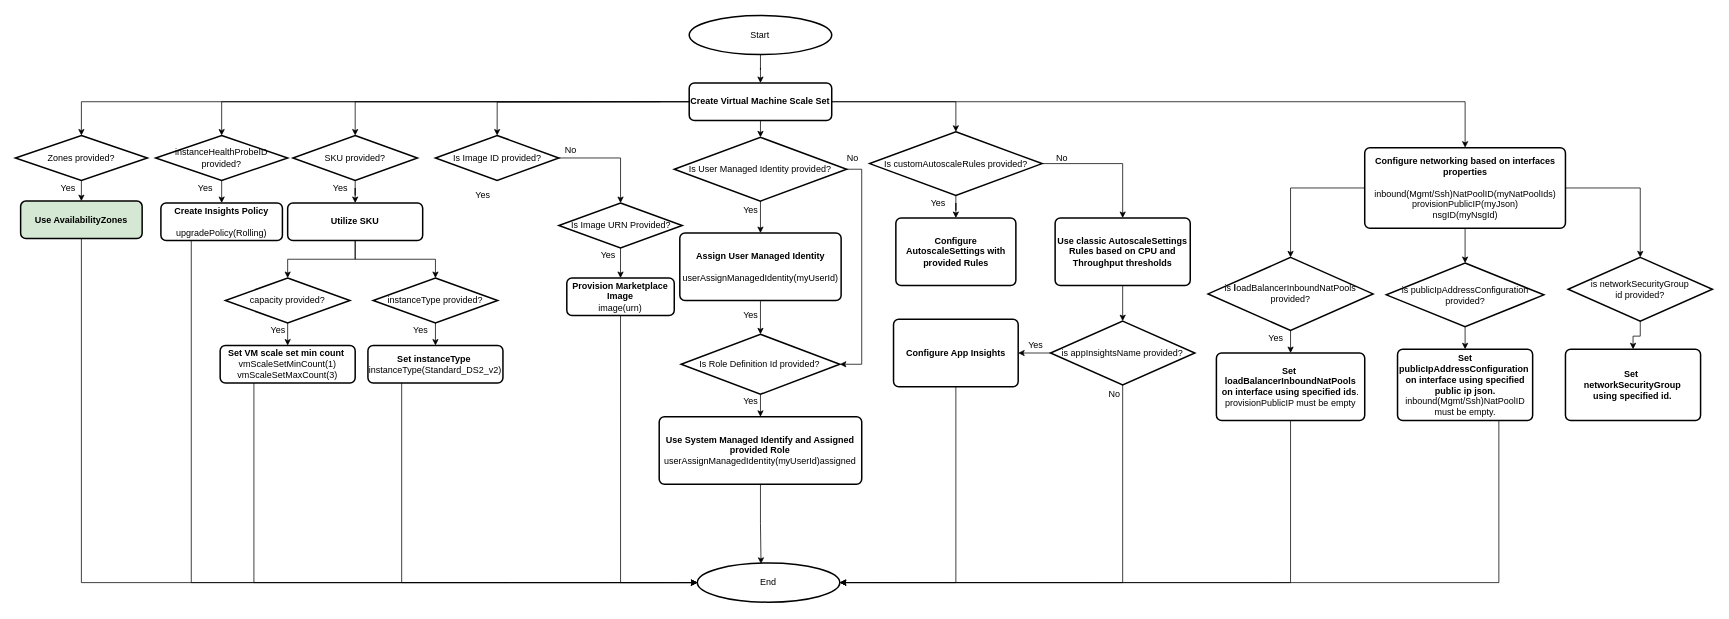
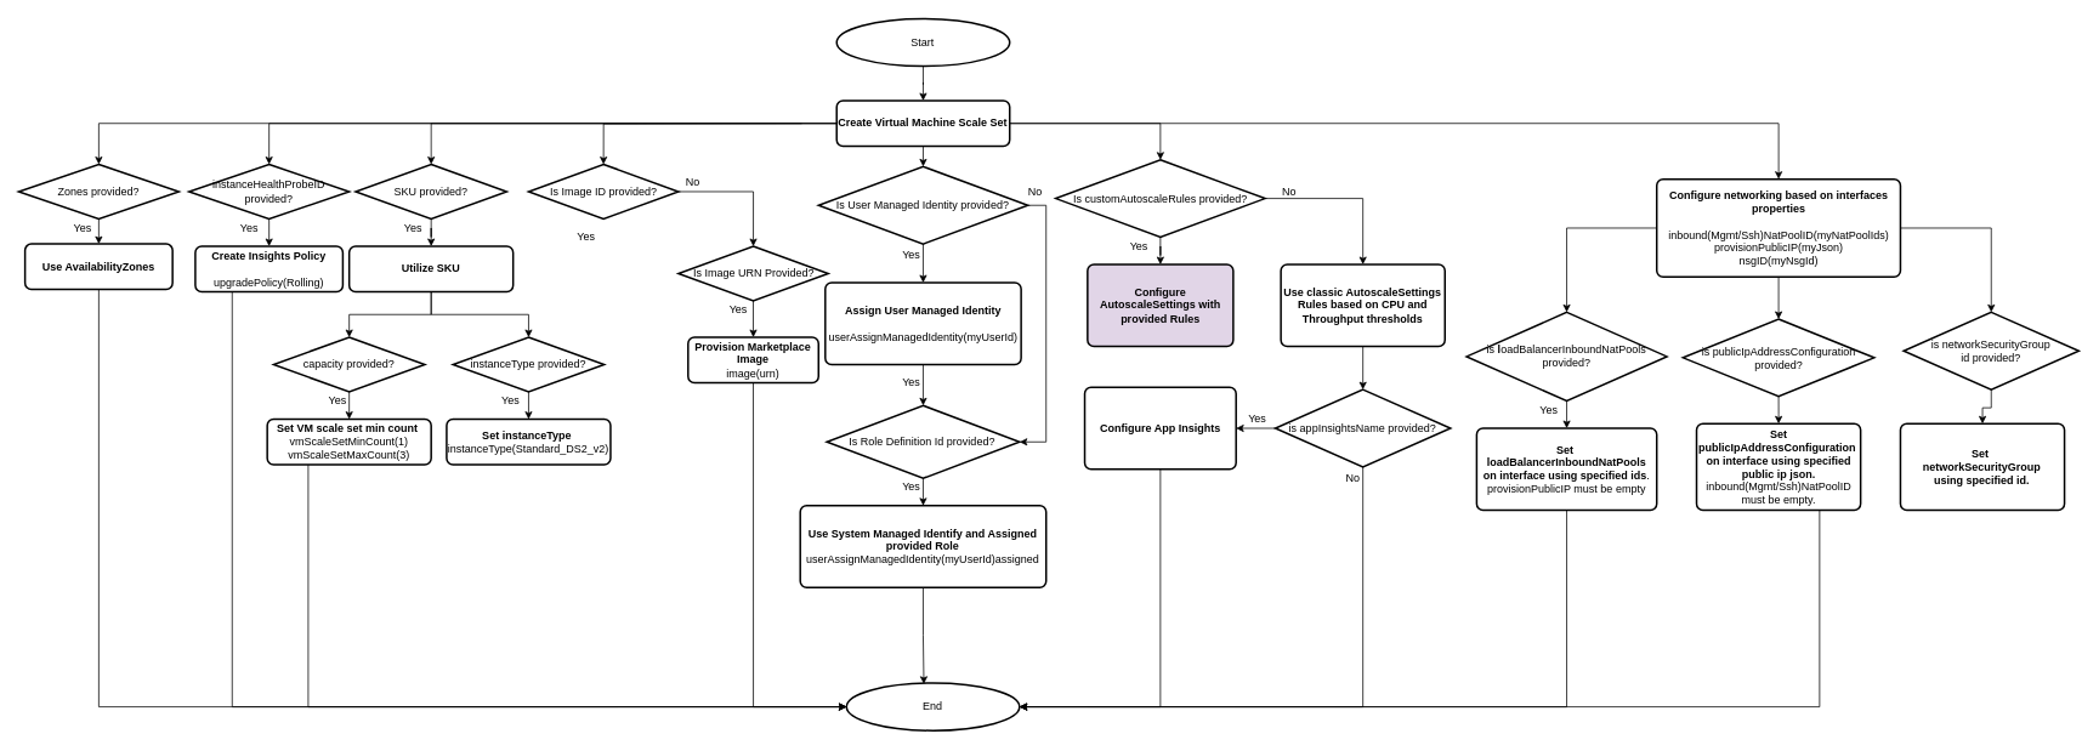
- <mxCell id="76" value="&lt;b&gt;Use AvailabilityZones&lt;/b&gt;" style="rounded=1;whiteSpace=wrap;html=1;absoluteArcSize=1;arcSize=14;strokeWidth=2;fillColor=#d5e8d4;" vertex="1" parent="1"><mxGeometry x="27" y="267.5" width="162" height="50" as="geometry" /></mxCell>
+ <mxCell id="76" value="&lt;b&gt;Use AvailabilityZones&lt;/b&gt;" style="rounded=1;whiteSpace=wrap;html=1;absoluteArcSize=1;arcSize=14;strokeWidth=2;" vertex="1" parent="1"><mxGeometry x="27" y="267.5" width="162" height="50" as="geometry" /></mxCell>
- <mxCell id="58" value="&lt;b&gt;Configure AutoscaleSettings with provided Rules&lt;/b&gt;" style="rounded=1;whiteSpace=wrap;html=1;absoluteArcSize=1;arcSize=14;strokeWidth=2;" vertex="1" parent="1"><mxGeometry x="1193.8" y="290" width="160" height="90" as="geometry" /></mxCell>
+ <mxCell id="58" value="&lt;b&gt;Configure AutoscaleSettings with provided Rules&lt;/b&gt;" style="rounded=1;whiteSpace=wrap;html=1;absoluteArcSize=1;arcSize=14;strokeWidth=2;fillColor=#e1d5e7;" vertex="1" parent="1"><mxGeometry x="1193.8" y="290" width="160" height="90" as="geometry" /></mxCell>
- <mxCell id="32" style="edgeStyle=orthogonalEdgeStyle;rounded=0;orthogonalLoop=1;jettySize=auto;html=1;exitX=0.25;exitY=1;exitDx=0;exitDy=0;entryX=0;entryY=0.5;entryDx=0;entryDy=0;entryPerimeter=0;" edge="1" parent="1" source="33" target="90"><mxGeometry relative="1" as="geometry" /></mxCell>
